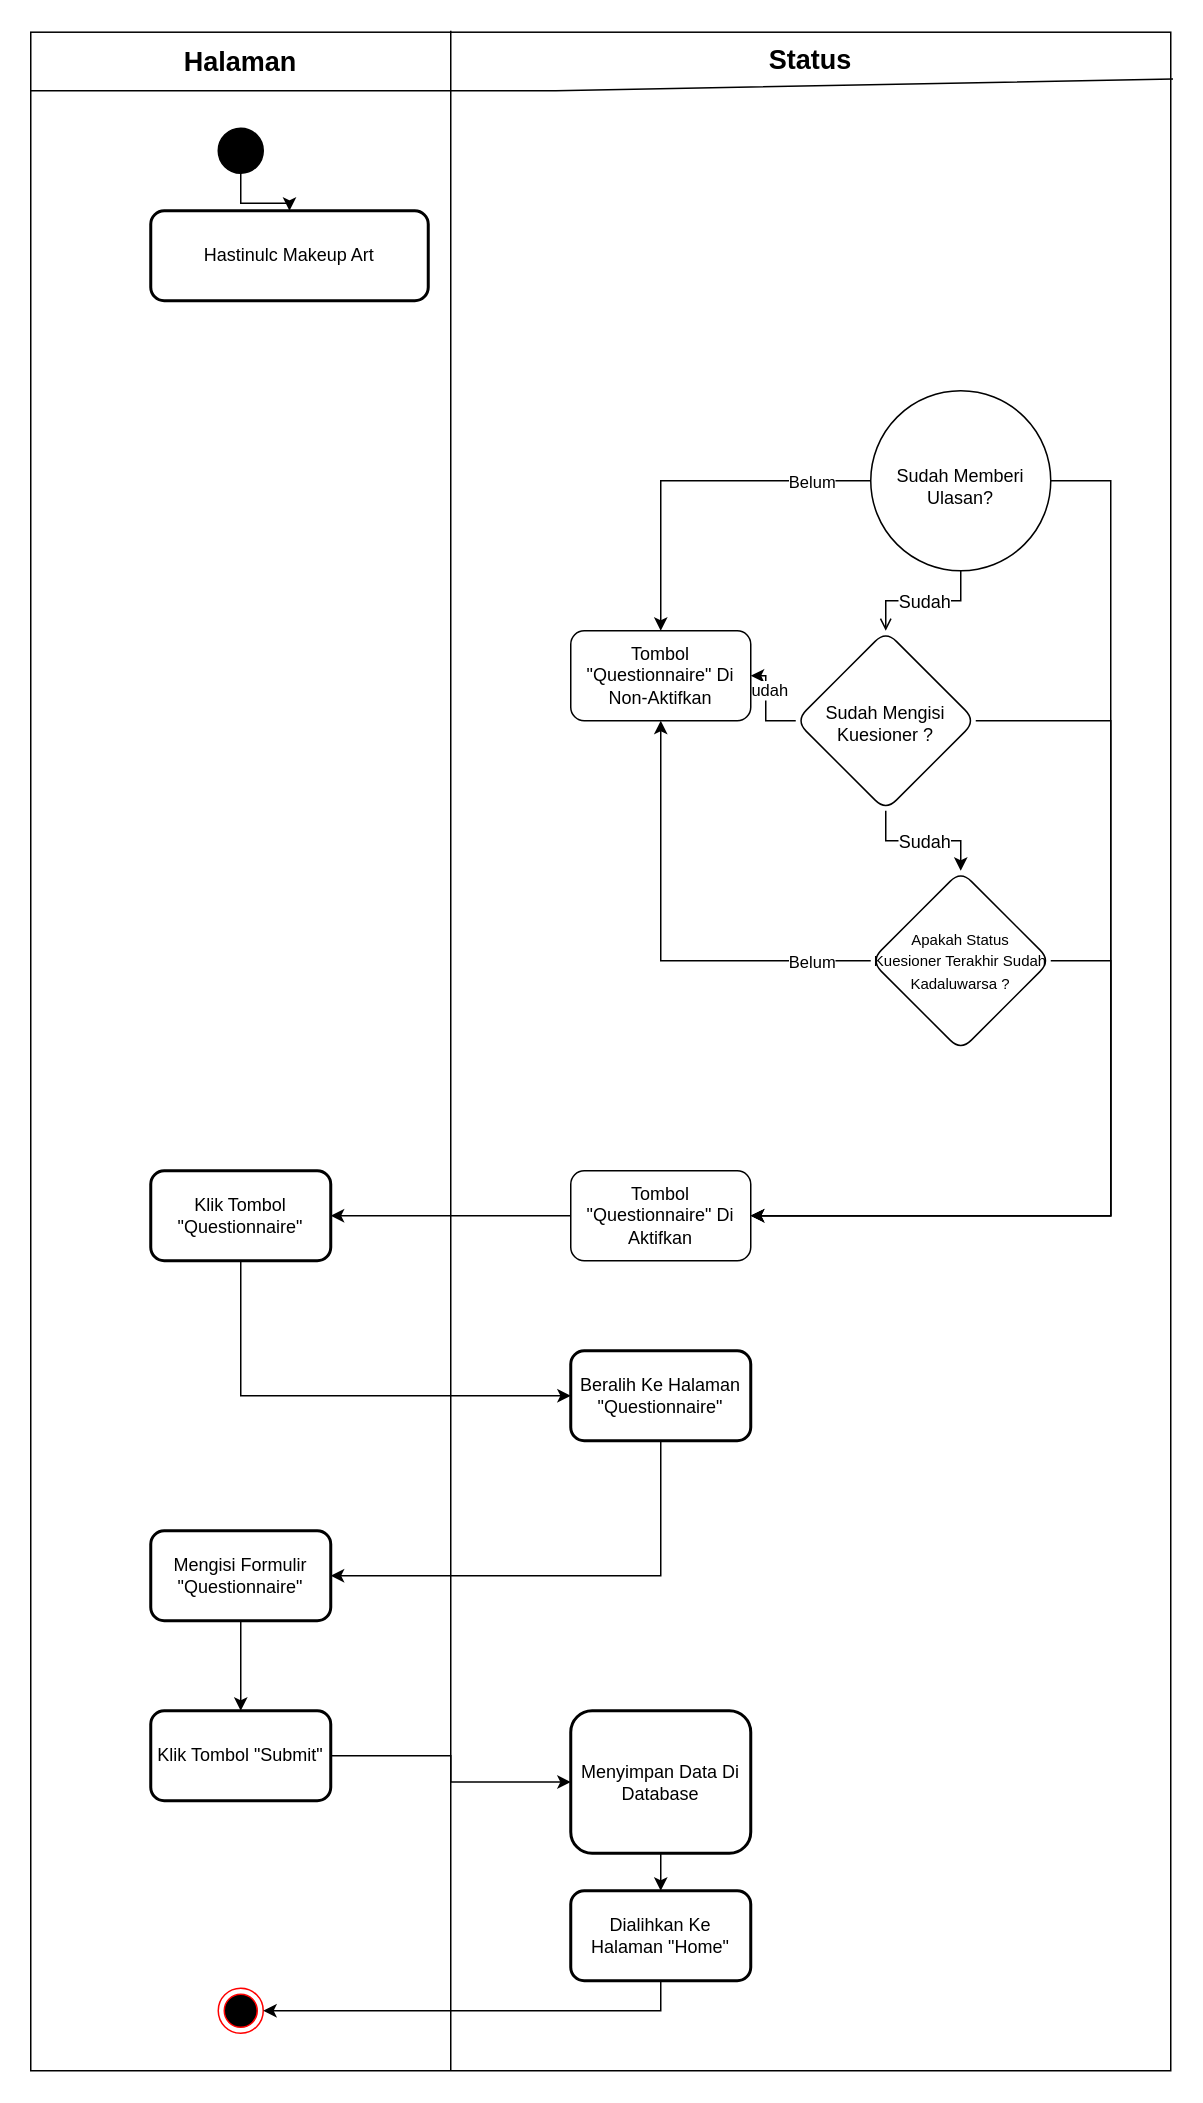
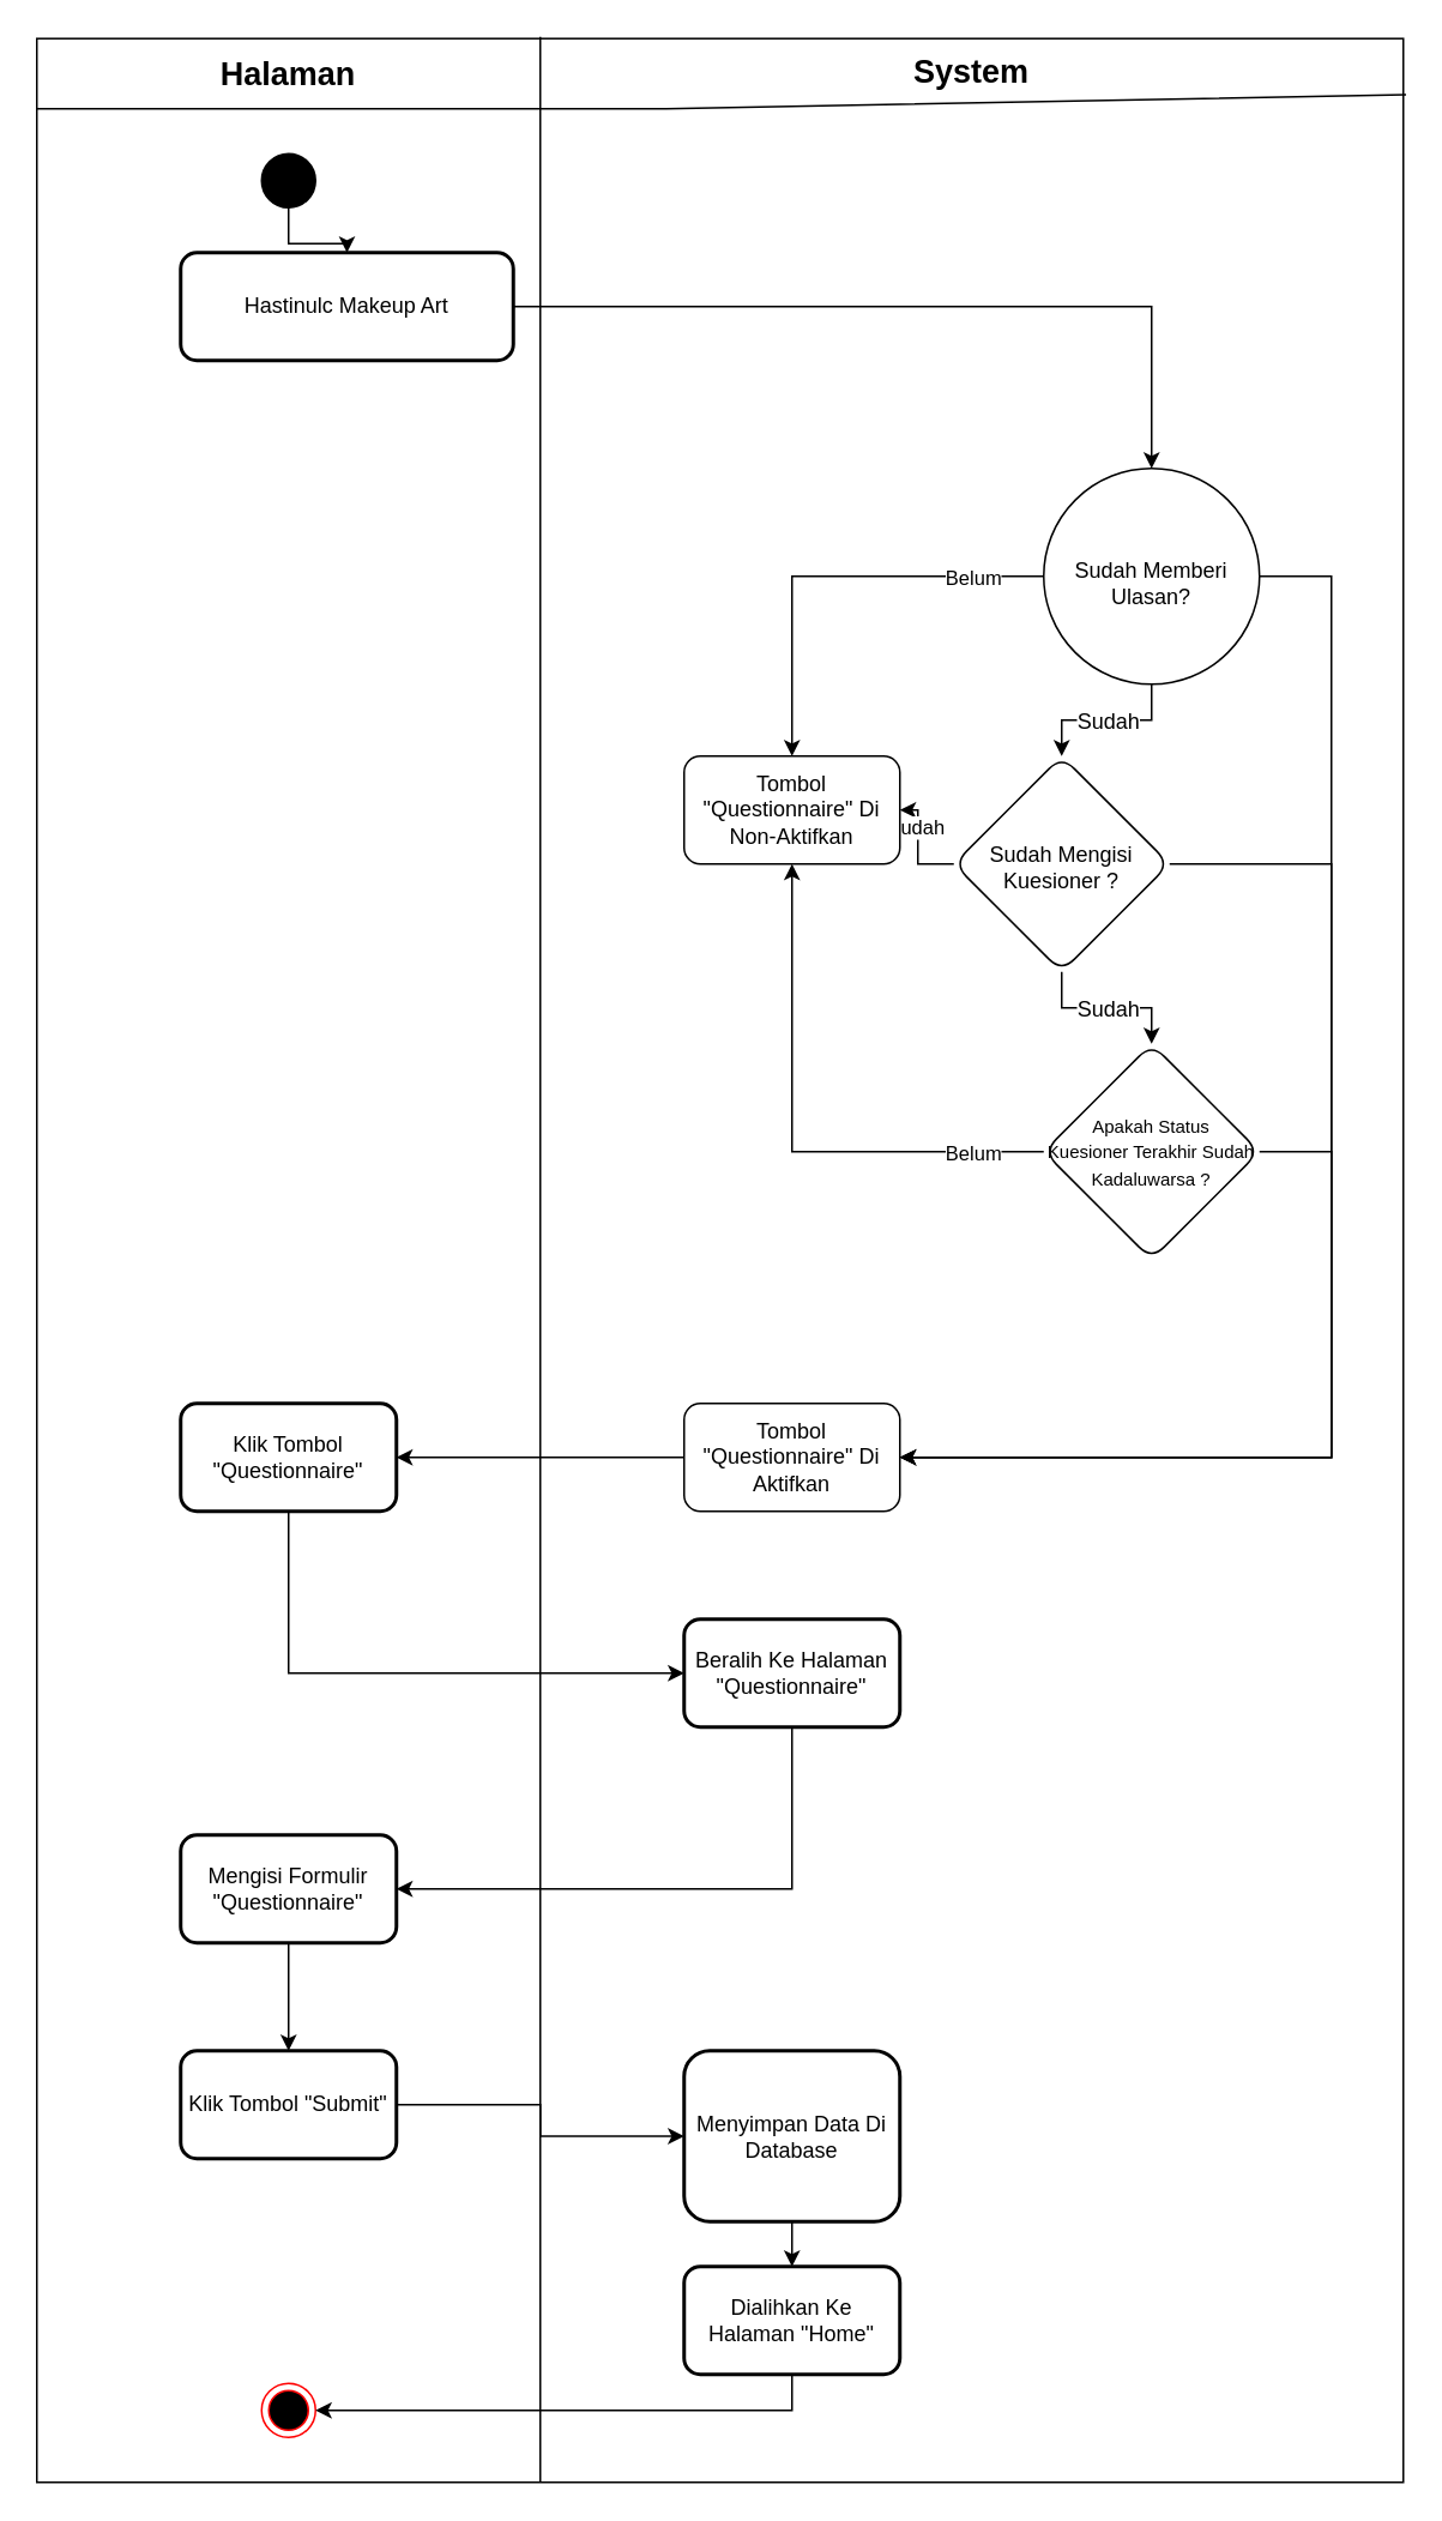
- <mxCell id="9" value="Status" style="text;html=1;align=center;verticalAlign=middle;whiteSpace=wrap;rounded=0;fontSize=18;fontStyle=1" parent="1" vertex="1"><mxGeometry x="300" y="20" width="480" height="40" as="geometry" /></mxCell>
+ <mxCell id="9" value="System" style="text;html=1;align=center;verticalAlign=middle;whiteSpace=wrap;rounded=0;fontSize=18;fontStyle=1" parent="1" vertex="1"><mxGeometry x="300" y="20" width="480" height="40" as="geometry" /></mxCell>
+ <mxCell id="10" style="edgeStyle=orthogonalEdgeStyle;rounded=0;orthogonalLoop=1;jettySize=auto;html=1;" edge="1" parent="1" source="11" target="21"><mxGeometry relative="1" as="geometry" /></mxCell>
- <mxCell id="16" value="" style="edgeStyle=orthogonalEdgeStyle;rounded=0;orthogonalLoop=1;jettySize=auto;html=1;fontSize=12;endArrow=open;" edge="1" parent="1" source="21" target="27"><mxGeometry relative="1" as="geometry" /></mxCell>
+ <mxCell id="16" value="" style="edgeStyle=orthogonalEdgeStyle;rounded=0;orthogonalLoop=1;jettySize=auto;html=1;fontSize=12;" edge="1" parent="1" source="21" target="27"><mxGeometry relative="1" as="geometry" /></mxCell>
